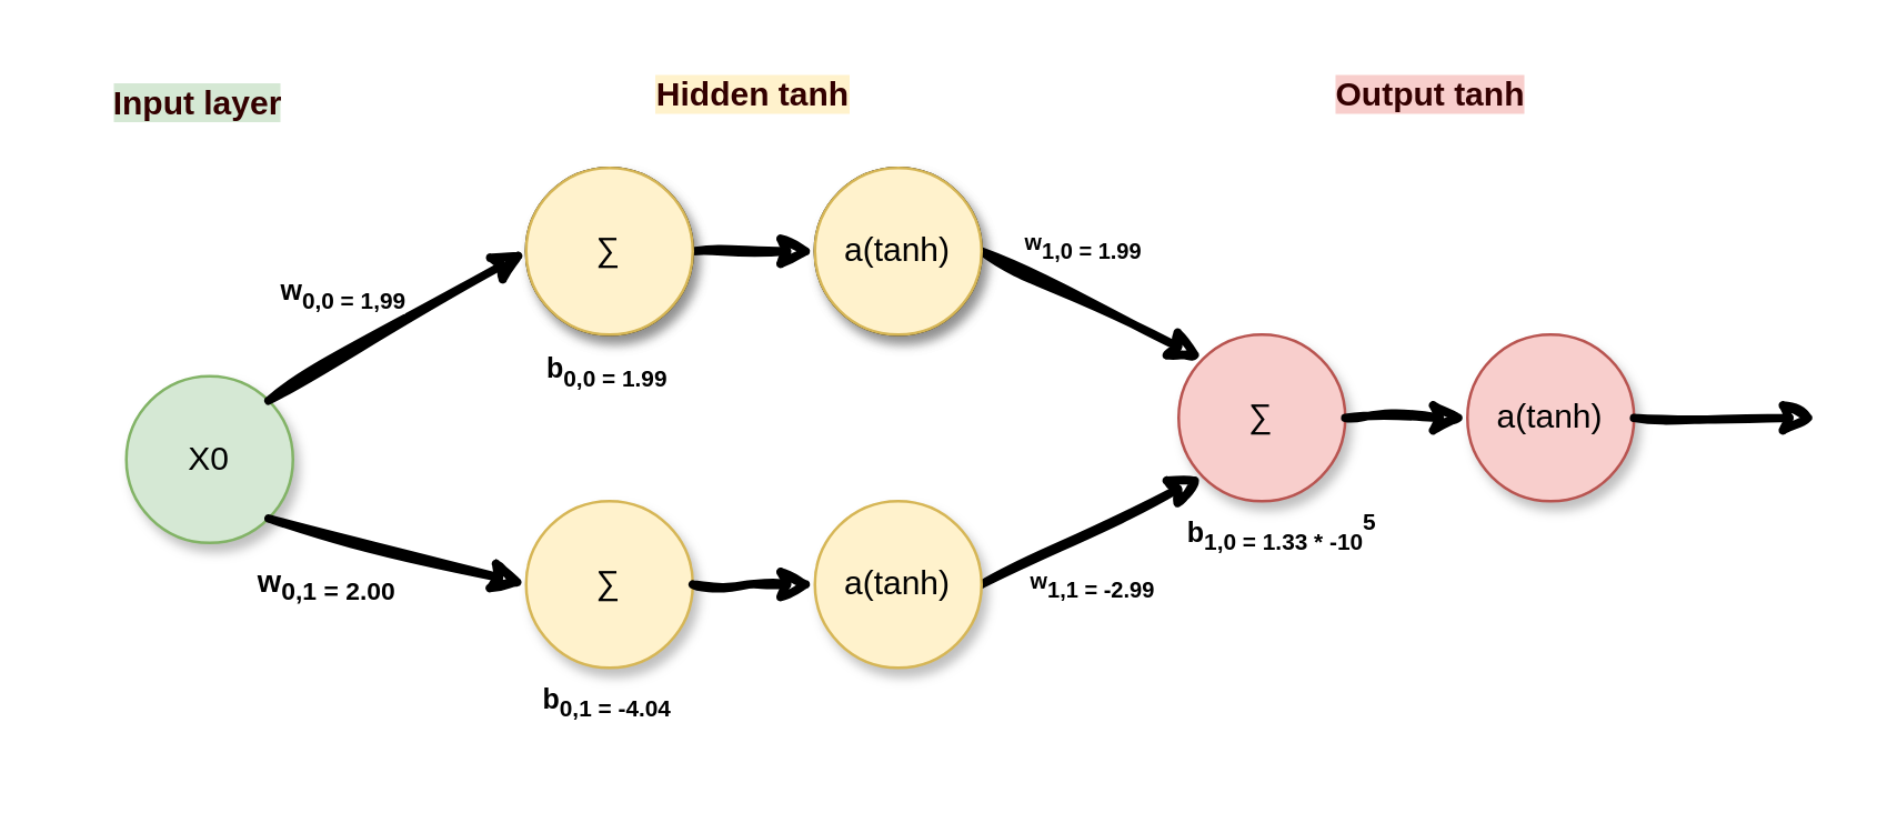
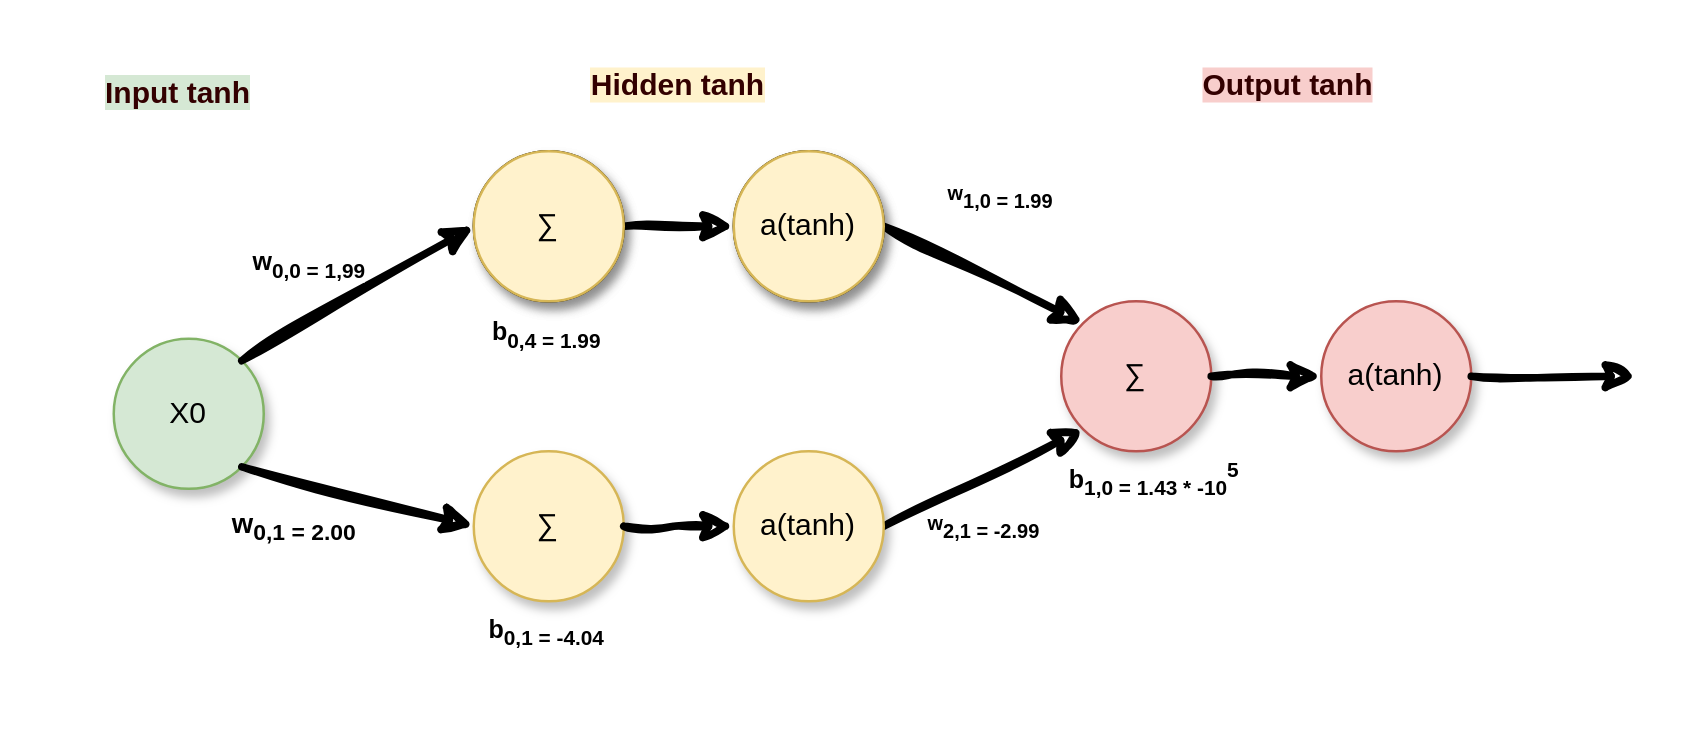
- <mxCell id="26" value="&lt;span style=&quot;color: rgb(51, 0, 0); font-family: Helvetica; font-size: 12px; font-style: normal; font-variant-ligatures: normal; font-variant-caps: normal; font-weight: 700; letter-spacing: normal; orphans: 2; text-indent: 0px; text-transform: none; widows: 2; word-spacing: 0px; -webkit-text-stroke-width: 0px; text-decoration-thickness: initial; text-decoration-style: initial; text-decoration-color: initial; float: none; display: inline !important; background-color: rgb(213, 232, 212);&quot;&gt;Input layer&lt;/span&gt;" style="text;whiteSpace=wrap;html=1;align=center;" parent="1" vertex="1"><mxGeometry x="20.997" y="23" width="100" height="36" as="geometry" /></mxCell>
+ <mxCell id="26" value="&lt;span style=&quot;color: rgb(51, 0, 0); font-family: Helvetica; font-size: 12px; font-style: normal; font-variant-ligatures: normal; font-variant-caps: normal; font-weight: 700; letter-spacing: normal; orphans: 2; text-indent: 0px; text-transform: none; widows: 2; word-spacing: 0px; -webkit-text-stroke-width: 0px; text-decoration-thickness: initial; text-decoration-style: initial; text-decoration-color: initial; float: none; display: inline !important; background-color: rgb(213, 232, 212);&quot;&gt;Input tanh&lt;/span&gt;" style="text;whiteSpace=wrap;html=1;align=center;" parent="1" vertex="1"><mxGeometry x="20.997" y="23" width="100" height="36" as="geometry" /></mxCell>
- <mxCell id="21" value="&lt;span style=&quot;color: rgb(0, 0, 0); font-family: Helvetica; font-size: 8px; font-style: normal; font-variant-ligatures: normal; font-variant-caps: normal; font-weight: 700; letter-spacing: normal; orphans: 2; text-align: center; text-indent: 0px; text-transform: none; widows: 2; word-spacing: 0px; -webkit-text-stroke-width: 0px; background-color: rgb(255, 255, 255); text-decoration-thickness: initial; text-decoration-style: initial; text-decoration-color: initial; float: none; display: inline !important;&quot;&gt;w&lt;/span&gt;&lt;sub style=&quot;border-color: var(--border-color); color: rgb(0, 0, 0); font-family: Helvetica; font-style: normal; font-variant-ligatures: normal; font-variant-caps: normal; font-weight: 700; letter-spacing: normal; orphans: 2; text-align: center; text-indent: 0px; text-transform: none; widows: 2; word-spacing: 0px; -webkit-text-stroke-width: 0px; background-color: rgb(255, 255, 255); text-decoration-thickness: initial; text-decoration-style: initial; text-decoration-color: initial; font-size: 8px;&quot;&gt;1,0 = 1.99&lt;/sub&gt;" style="text;whiteSpace=wrap;html=1;fontSize=8;" parent="10" vertex="1"><mxGeometry x="206" y="56" width="81" height="40" as="geometry" /></mxCell>
+ <mxCell id="21" value="&lt;span style=&quot;color: rgb(0, 0, 0); font-family: Helvetica; font-size: 8px; font-style: normal; font-variant-ligatures: normal; font-variant-caps: normal; font-weight: 700; letter-spacing: normal; orphans: 2; text-align: center; text-indent: 0px; text-transform: none; widows: 2; word-spacing: 0px; -webkit-text-stroke-width: 0px; background-color: rgb(255, 255, 255); text-decoration-thickness: initial; text-decoration-style: initial; text-decoration-color: initial; float: none; display: inline !important;&quot;&gt;w&lt;/span&gt;&lt;sub style=&quot;border-color: var(--border-color); color: rgb(0, 0, 0); font-family: Helvetica; font-style: normal; font-variant-ligatures: normal; font-variant-caps: normal; font-weight: 700; letter-spacing: normal; orphans: 2; text-align: center; text-indent: 0px; text-transform: none; widows: 2; word-spacing: 0px; -webkit-text-stroke-width: 0px; background-color: rgb(255, 255, 255); text-decoration-thickness: initial; text-decoration-style: initial; text-decoration-color: initial; font-size: 8px;&quot;&gt;1,0 = 1.99&lt;/sub&gt;" style="text;whiteSpace=wrap;html=1;fontSize=8;" parent="10" vertex="1"><mxGeometry x="216" y="46" width="81" height="40" as="geometry" /></mxCell>
- <mxCell id="19" value="&lt;div style=&quot;&quot;&gt;&lt;font size=&quot;1&quot;&gt;&lt;span style=&quot;&quot;&gt;&lt;b&gt;b&lt;sub&gt;0,0 = 1.99&lt;/sub&gt;&lt;/b&gt;&lt;/span&gt;&lt;/font&gt;&lt;/div&gt;" style="text;whiteSpace=wrap;html=1;labelBackgroundColor=none;align=center;" parent="10" vertex="1"><mxGeometry x="17.497" y="98.003" width="81" height="40" as="geometry" /></mxCell>
+ <mxCell id="19" value="&lt;div style=&quot;&quot;&gt;&lt;font size=&quot;1&quot;&gt;&lt;span style=&quot;&quot;&gt;&lt;b&gt;b&lt;sub&gt;0,4 = 1.99&lt;/sub&gt;&lt;/b&gt;&lt;/span&gt;&lt;/font&gt;&lt;/div&gt;" style="text;whiteSpace=wrap;html=1;labelBackgroundColor=none;align=center;" parent="10" vertex="1"><mxGeometry x="17.497" y="98.003" width="81" height="40" as="geometry" /></mxCell>
- <mxCell id="24" value="&lt;div style=&quot;&quot;&gt;&lt;font size=&quot;1&quot;&gt;&lt;b&gt;b&lt;sub&gt;1,0 = 1.33 * -10&lt;/sub&gt;&lt;sup&gt;5&lt;/sup&gt;&lt;/b&gt;&lt;/font&gt;&lt;/div&gt;" style="text;whiteSpace=wrap;html=1;labelBackgroundColor=none;align=center;" parent="10" vertex="1"><mxGeometry x="259.997" y="156.003" width="81" height="40" as="geometry" /></mxCell>
+ <mxCell id="24" value="&lt;div style=&quot;&quot;&gt;&lt;font size=&quot;1&quot;&gt;&lt;b&gt;b&lt;sub&gt;1,0 = 1.43 * -10&lt;/sub&gt;&lt;sup&gt;5&lt;/sup&gt;&lt;/b&gt;&lt;/font&gt;&lt;/div&gt;" style="text;whiteSpace=wrap;html=1;labelBackgroundColor=none;align=center;" parent="10" vertex="1"><mxGeometry x="259.997" y="156.003" width="81" height="40" as="geometry" /></mxCell>
- <mxCell id="22" value="&lt;span style=&quot;color: rgb(0, 0, 0); font-family: Helvetica; font-size: 8px; font-style: normal; font-variant-ligatures: normal; font-variant-caps: normal; font-weight: 700; letter-spacing: normal; orphans: 2; text-align: center; text-indent: 0px; text-transform: none; widows: 2; word-spacing: 0px; -webkit-text-stroke-width: 0px; background-color: rgb(255, 255, 255); text-decoration-thickness: initial; text-decoration-style: initial; text-decoration-color: initial; float: none; display: inline !important;&quot;&gt;w&lt;/span&gt;&lt;sub style=&quot;border-color: var(--border-color); color: rgb(0, 0, 0); font-family: Helvetica; font-style: normal; font-variant-ligatures: normal; font-variant-caps: normal; font-weight: 700; letter-spacing: normal; orphans: 2; text-align: center; text-indent: 0px; text-transform: none; widows: 2; word-spacing: 0px; -webkit-text-stroke-width: 0px; background-color: rgb(255, 255, 255); text-decoration-thickness: initial; text-decoration-style: initial; text-decoration-color: initial; font-size: 8px;&quot;&gt;1,1 = -2.99&lt;/sub&gt;" style="text;whiteSpace=wrap;html=1;fontSize=8;" parent="10" vertex="1"><mxGeometry x="208" y="177.5" width="59" height="25" as="geometry" /></mxCell>
+ <mxCell id="22" value="&lt;span style=&quot;color: rgb(0, 0, 0); font-family: Helvetica; font-size: 8px; font-style: normal; font-variant-ligatures: normal; font-variant-caps: normal; font-weight: 700; letter-spacing: normal; orphans: 2; text-align: center; text-indent: 0px; text-transform: none; widows: 2; word-spacing: 0px; -webkit-text-stroke-width: 0px; background-color: rgb(255, 255, 255); text-decoration-thickness: initial; text-decoration-style: initial; text-decoration-color: initial; float: none; display: inline !important;&quot;&gt;w&lt;/span&gt;&lt;sub style=&quot;border-color: var(--border-color); color: rgb(0, 0, 0); font-family: Helvetica; font-style: normal; font-variant-ligatures: normal; font-variant-caps: normal; font-weight: 700; letter-spacing: normal; orphans: 2; text-align: center; text-indent: 0px; text-transform: none; widows: 2; word-spacing: 0px; -webkit-text-stroke-width: 0px; background-color: rgb(255, 255, 255); text-decoration-thickness: initial; text-decoration-style: initial; text-decoration-color: initial; font-size: 8px;&quot;&gt;2,1 = -2.99&lt;/sub&gt;" style="text;whiteSpace=wrap;html=1;fontSize=8;" parent="10" vertex="1"><mxGeometry x="208" y="177.5" width="59" height="25" as="geometry" /></mxCell>
